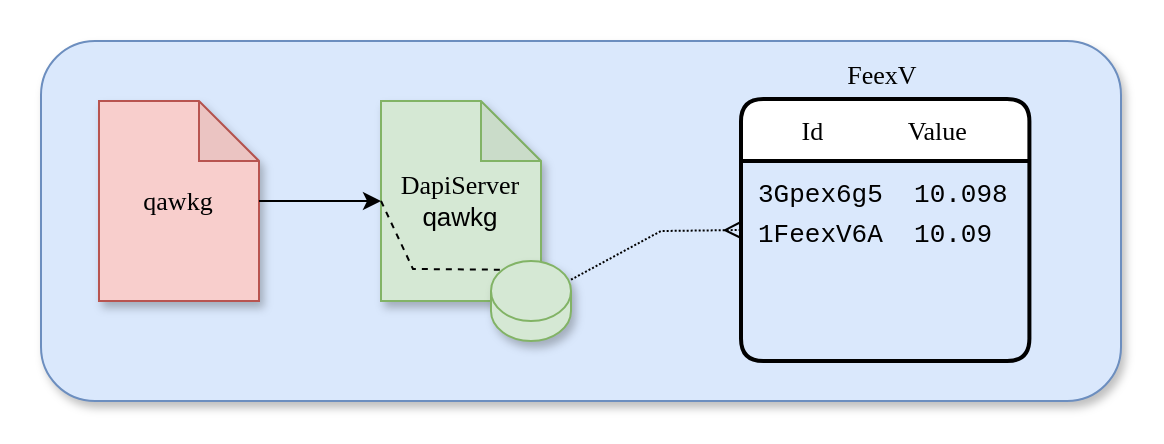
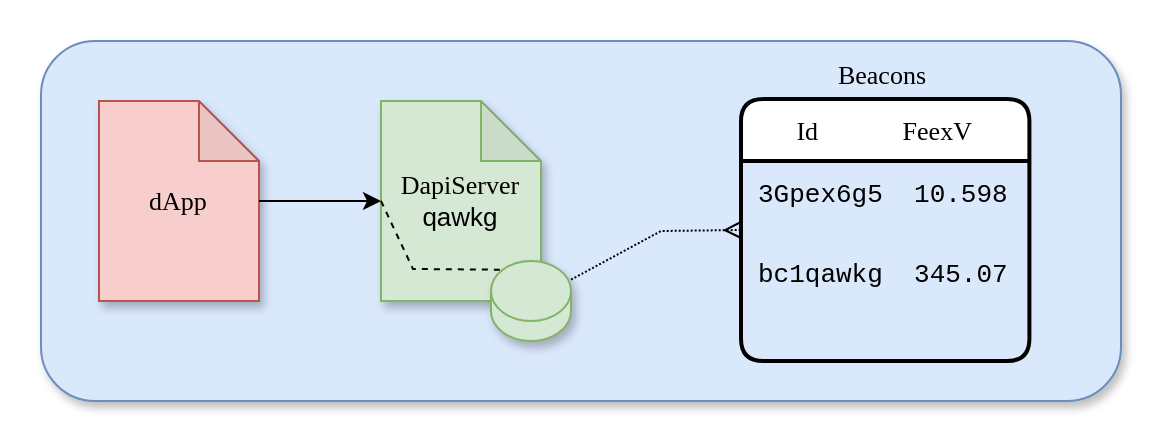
- <mxCell id="10" value="&lt;font style=&quot;font-size: 13px&quot; face=&quot;Verdana&quot;&gt;FeexV&lt;/font&gt;" style="text;html=1;strokeColor=none;fillColor=none;align=center;verticalAlign=middle;whiteSpace=wrap;rounded=0;fontFamily=Courier New;" parent="1" vertex="1"><mxGeometry x="411.1" y="23" width="60" height="30" as="geometry" /></mxCell>
+ <mxCell id="10" value="&lt;font style=&quot;font-size: 13px&quot; face=&quot;Verdana&quot;&gt;Beacons&lt;/font&gt;" style="text;html=1;strokeColor=none;fillColor=none;align=center;verticalAlign=middle;whiteSpace=wrap;rounded=0;fontFamily=Courier New;" parent="1" vertex="1"><mxGeometry x="411.1" y="23" width="60" height="30" as="geometry" /></mxCell>
- <mxCell id="8" value="Id             Value" style="swimlane;childLayout=stackLayout;horizontal=1;startSize=31;horizontalStack=0;rounded=1;fontSize=13;fontStyle=0;strokeWidth=2;resizeParent=0;resizeLast=1;shadow=0;dashed=0;align=center;arcSize=12;fontFamily=Verdana;" parent="1" vertex="1"><mxGeometry x="370" y="49" width="144.2" height="131" as="geometry"><mxRectangle x="385.8" y="100" width="90" height="30" as="alternateBounds" /></mxGeometry></mxCell>
+ <mxCell id="8" value="Id             FeexV" style="swimlane;childLayout=stackLayout;horizontal=1;startSize=31;horizontalStack=0;rounded=1;fontSize=13;fontStyle=0;strokeWidth=2;resizeParent=0;resizeLast=1;shadow=0;dashed=0;align=center;arcSize=12;fontFamily=Verdana;" parent="1" vertex="1"><mxGeometry x="370" y="49" width="144.2" height="131" as="geometry"><mxRectangle x="385.8" y="100" width="90" height="30" as="alternateBounds" /></mxGeometry></mxCell>
- <mxCell id="11" value="&lt;span style=&quot;font-size: 13px&quot;&gt;3Gpex6g5&amp;nbsp; 10.098&lt;/span&gt;" style="text;html=1;strokeColor=none;fillColor=none;align=left;verticalAlign=middle;whiteSpace=wrap;rounded=0;fontFamily=Courier New;" parent="1" vertex="1"><mxGeometry x="376.6" y="87" width="129" height="20" as="geometry" /></mxCell>
+ <mxCell id="11" value="&lt;span style=&quot;font-size: 13px&quot;&gt;3Gpex6g5&amp;nbsp; 10.598&lt;/span&gt;" style="text;html=1;strokeColor=none;fillColor=none;align=left;verticalAlign=middle;whiteSpace=wrap;rounded=0;fontFamily=Courier New;" parent="1" vertex="1"><mxGeometry x="376.6" y="87" width="129" height="20" as="geometry" /></mxCell>
- <mxCell id="3" value="&lt;font style=&quot;font-size: 13px&quot; face=&quot;Verdana&quot;&gt;qawkg&lt;/font&gt;" style="shape=note;whiteSpace=wrap;html=1;backgroundOutline=1;darkOpacity=0.05;shadow=1;fillColor=#f8cecc;strokeColor=#b85450;" parent="1" vertex="1"><mxGeometry x="49" y="50" width="80" height="100" as="geometry" /></mxCell>
+ <mxCell id="3" value="&lt;font style=&quot;font-size: 13px&quot; face=&quot;Verdana&quot;&gt;dApp&lt;/font&gt;" style="shape=note;whiteSpace=wrap;html=1;backgroundOutline=1;darkOpacity=0.05;shadow=1;fillColor=#f8cecc;strokeColor=#b85450;" parent="1" vertex="1"><mxGeometry x="49" y="50" width="80" height="100" as="geometry" /></mxCell>
- <mxCell id="12" value="&lt;span style=&quot;font-size: 13px;&quot;&gt;1FeexV6A&amp;nbsp; 10.09&lt;/span&gt;" style="text;html=1;strokeColor=none;fillColor=none;align=left;verticalAlign=middle;whiteSpace=wrap;rounded=0;fontFamily=Courier New;" parent="1" vertex="1"><mxGeometry x="376.6" y="107" width="129" height="20" as="geometry" /></mxCell>
+ <mxCell id="13" value="&lt;span style=&quot;font-size: 13px;&quot;&gt;bc1qawkg&amp;nbsp; 345.07&lt;/span&gt;" style="text;html=1;strokeColor=none;fillColor=none;align=left;verticalAlign=middle;whiteSpace=wrap;rounded=0;fontFamily=Courier New;" parent="1" vertex="1"><mxGeometry x="376.6" y="127" width="129" height="20" as="geometry" /></mxCell>
